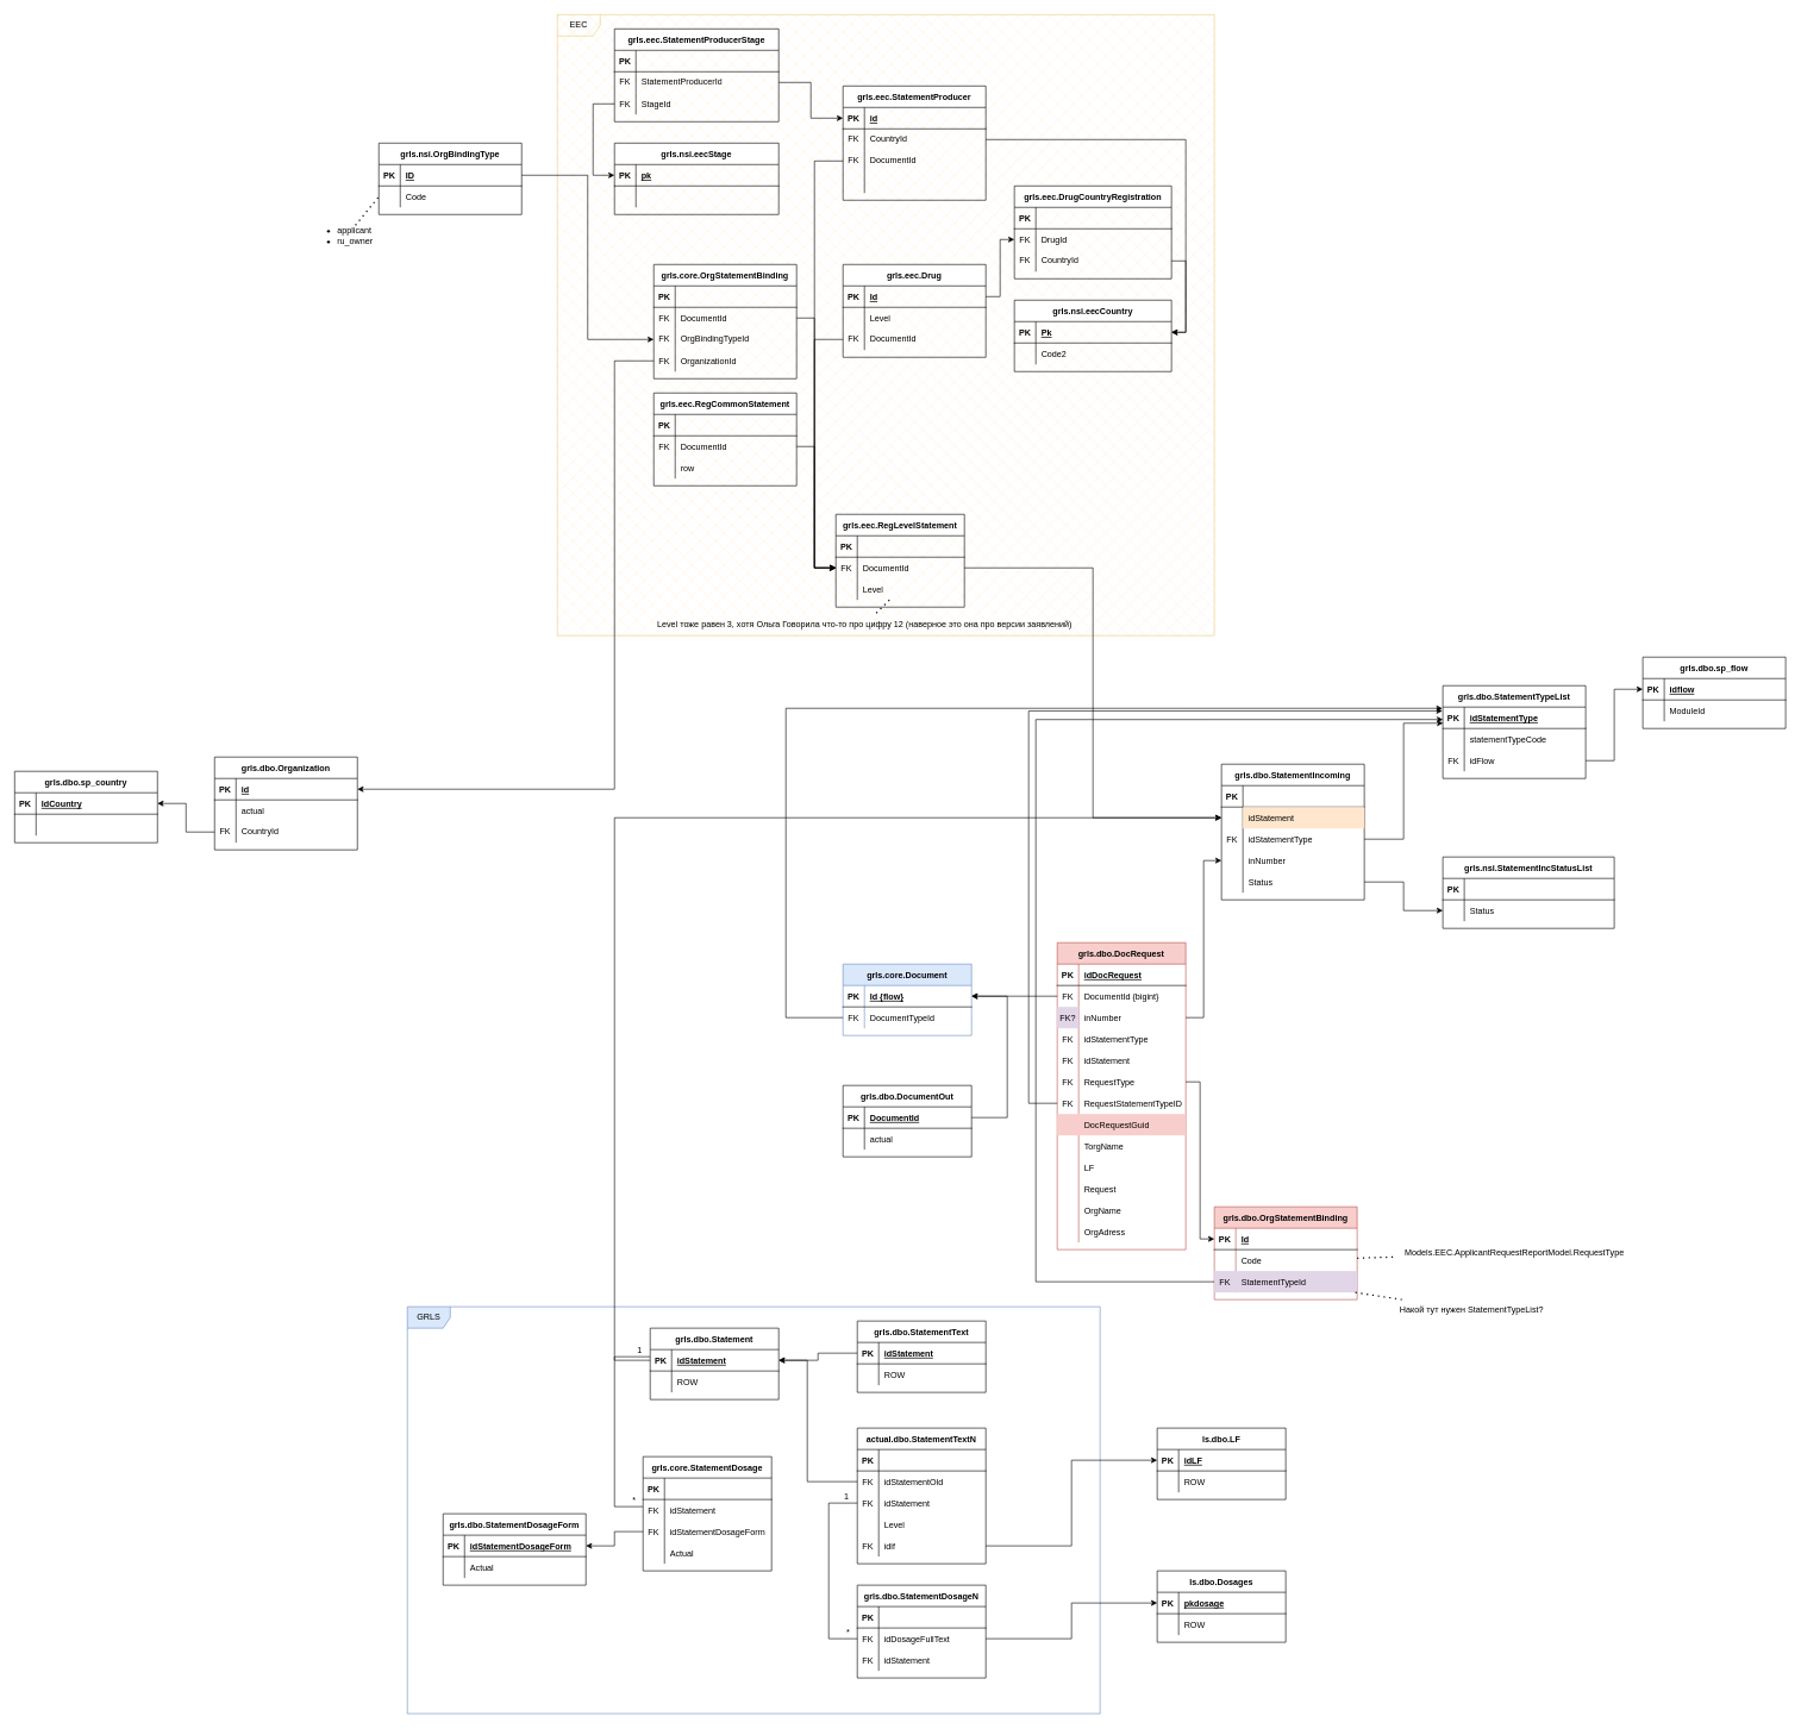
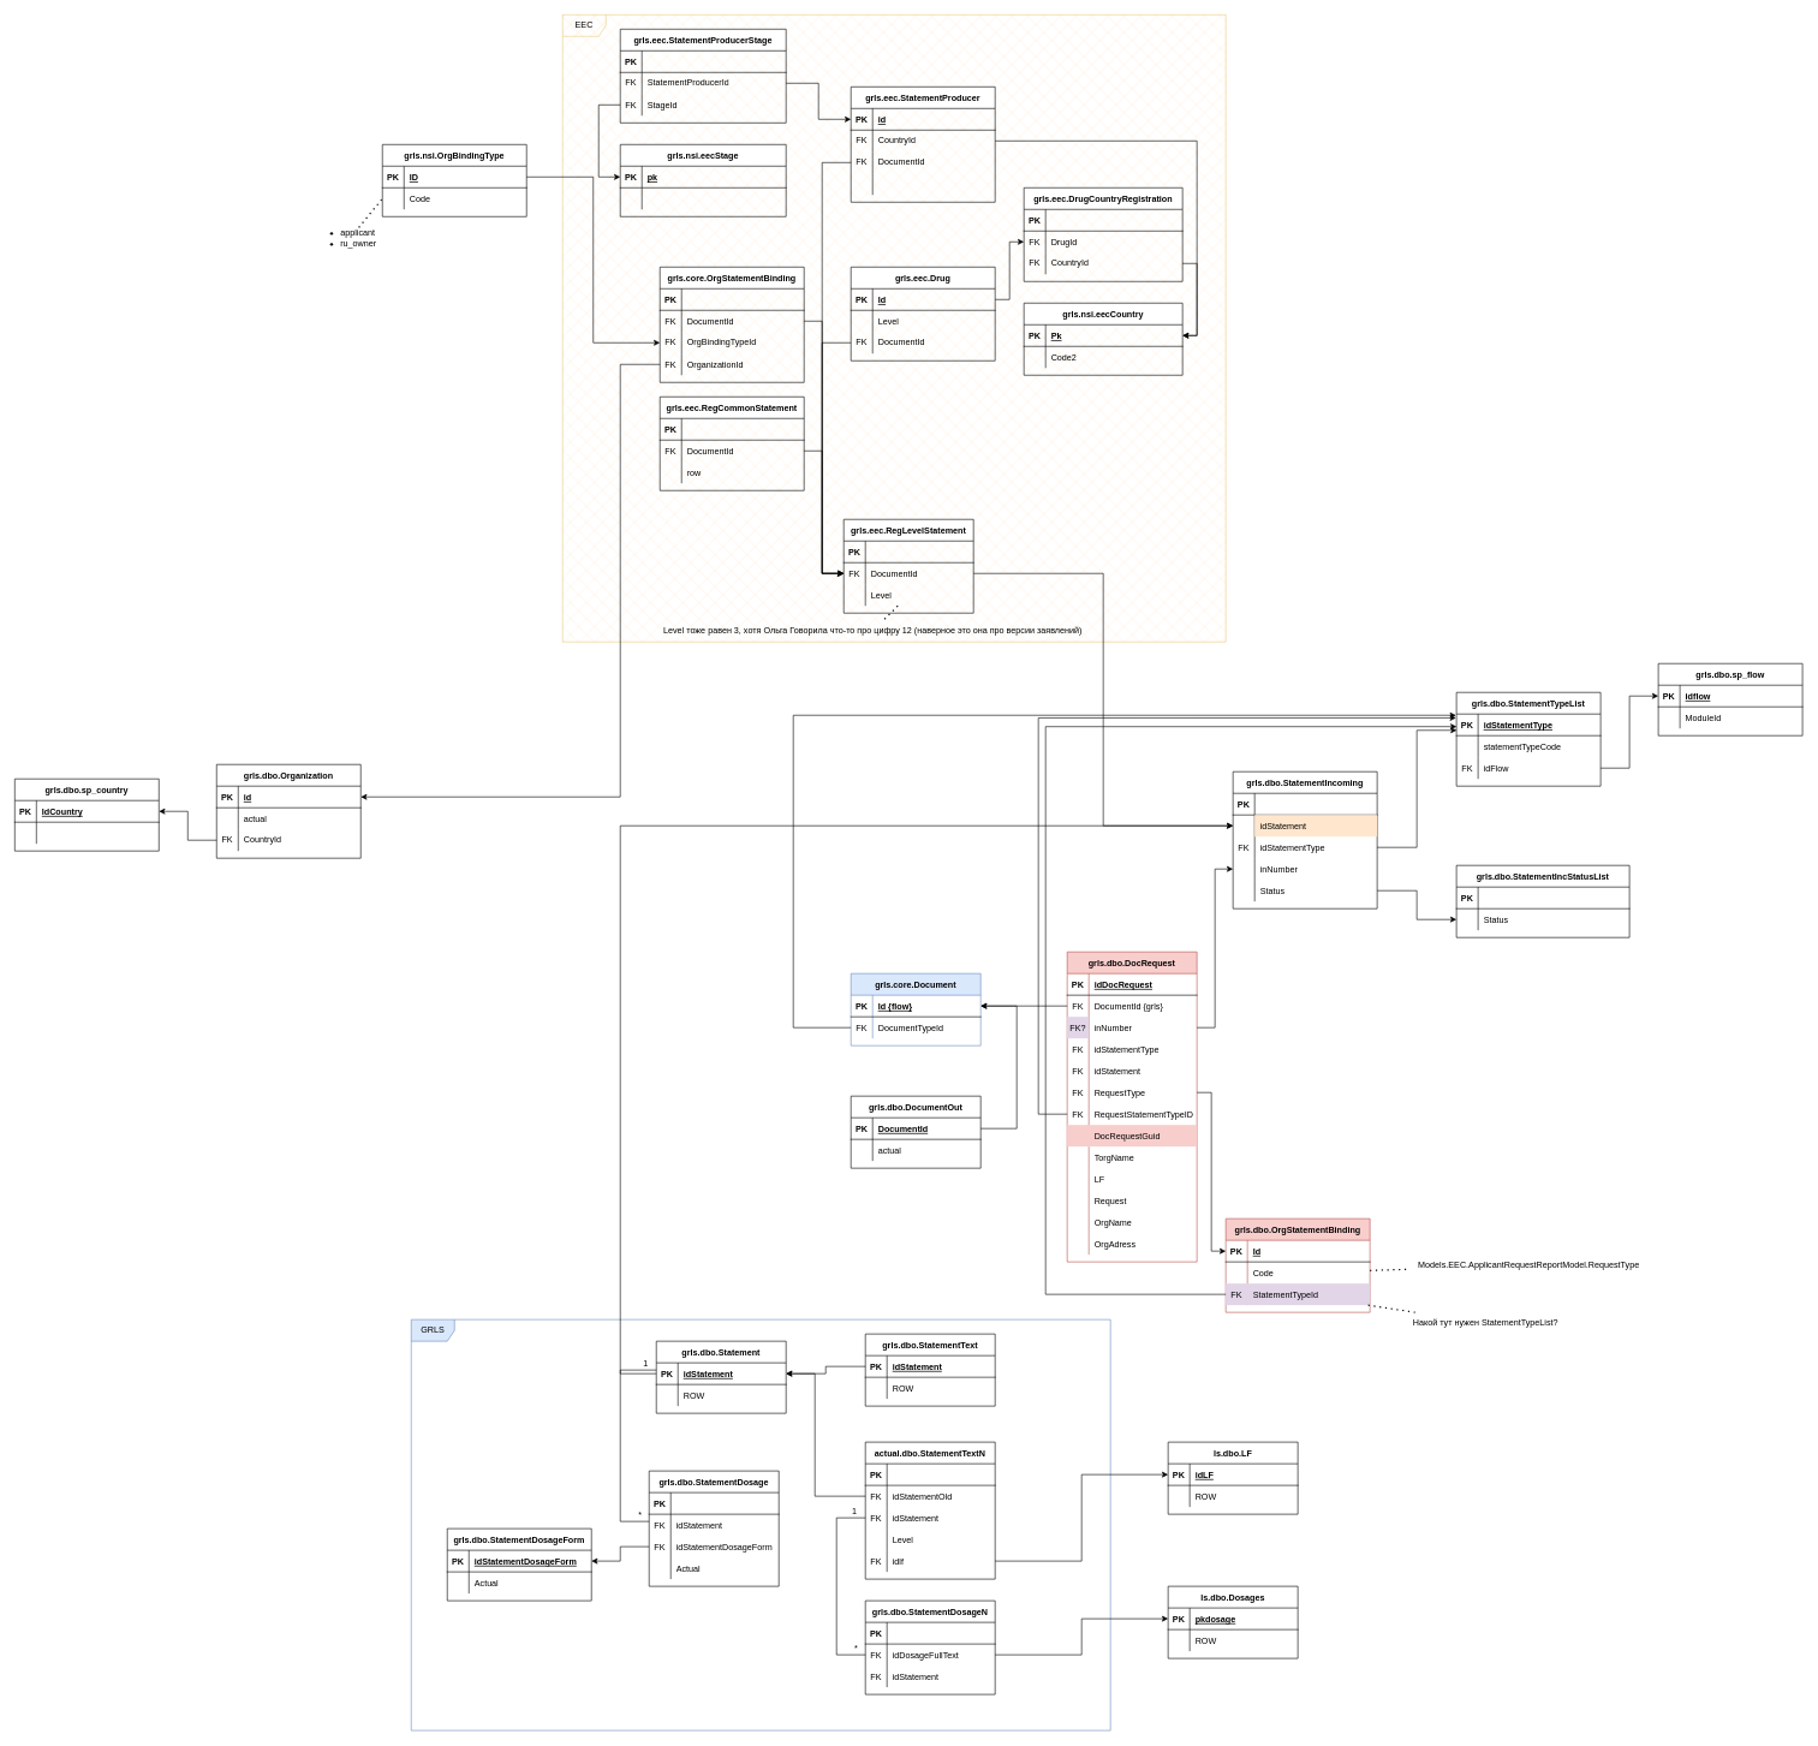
- <mxCell id="87" value="grls.nsi.StatementIncStatusList" style="shape=table;startSize=30;container=1;collapsible=1;childLayout=tableLayout;fixedRows=1;rowLines=0;fontStyle=1;align=center;resizeLast=1;" vertex="1" parent="1"><mxGeometry x="2020" y="1200" width="240" height="100" as="geometry" /></mxCell>
+ <mxCell id="87" value="grls.dbo.StatementIncStatusList" style="shape=table;startSize=30;container=1;collapsible=1;childLayout=tableLayout;fixedRows=1;rowLines=0;fontStyle=1;align=center;resizeLast=1;" vertex="1" parent="1"><mxGeometry x="2020" y="1200" width="240" height="100" as="geometry" /></mxCell>
- <mxCell id="28" value="DocumentId {bigint}" style="shape=partialRectangle;connectable=0;fillColor=none;top=0;left=0;bottom=0;right=0;align=left;spacingLeft=6;fontStyle=0;overflow=hidden;" vertex="1" parent="26"><mxGeometry x="30" width="150" height="30" as="geometry"><mxRectangle width="150" height="30" as="alternateBounds" /></mxGeometry></mxCell>
+ <mxCell id="28" value="DocumentId {grls}" style="shape=partialRectangle;connectable=0;fillColor=none;top=0;left=0;bottom=0;right=0;align=left;spacingLeft=6;fontStyle=0;overflow=hidden;" vertex="1" parent="26"><mxGeometry x="30" width="150" height="30" as="geometry"><mxRectangle width="150" height="30" as="alternateBounds" /></mxGeometry></mxCell>
- <mxCell id="184" value="grls.core.StatementDosage" style="shape=table;startSize=30;container=1;collapsible=1;childLayout=tableLayout;fixedRows=1;rowLines=0;fontStyle=1;align=center;resizeLast=1;" vertex="1" parent="1"><mxGeometry x="900" y="2040" width="180" height="160" as="geometry" /></mxCell>
+ <mxCell id="184" value="grls.dbo.StatementDosage" style="shape=table;startSize=30;container=1;collapsible=1;childLayout=tableLayout;fixedRows=1;rowLines=0;fontStyle=1;align=center;resizeLast=1;" vertex="1" parent="1"><mxGeometry x="900" y="2040" width="180" height="160" as="geometry" /></mxCell>
